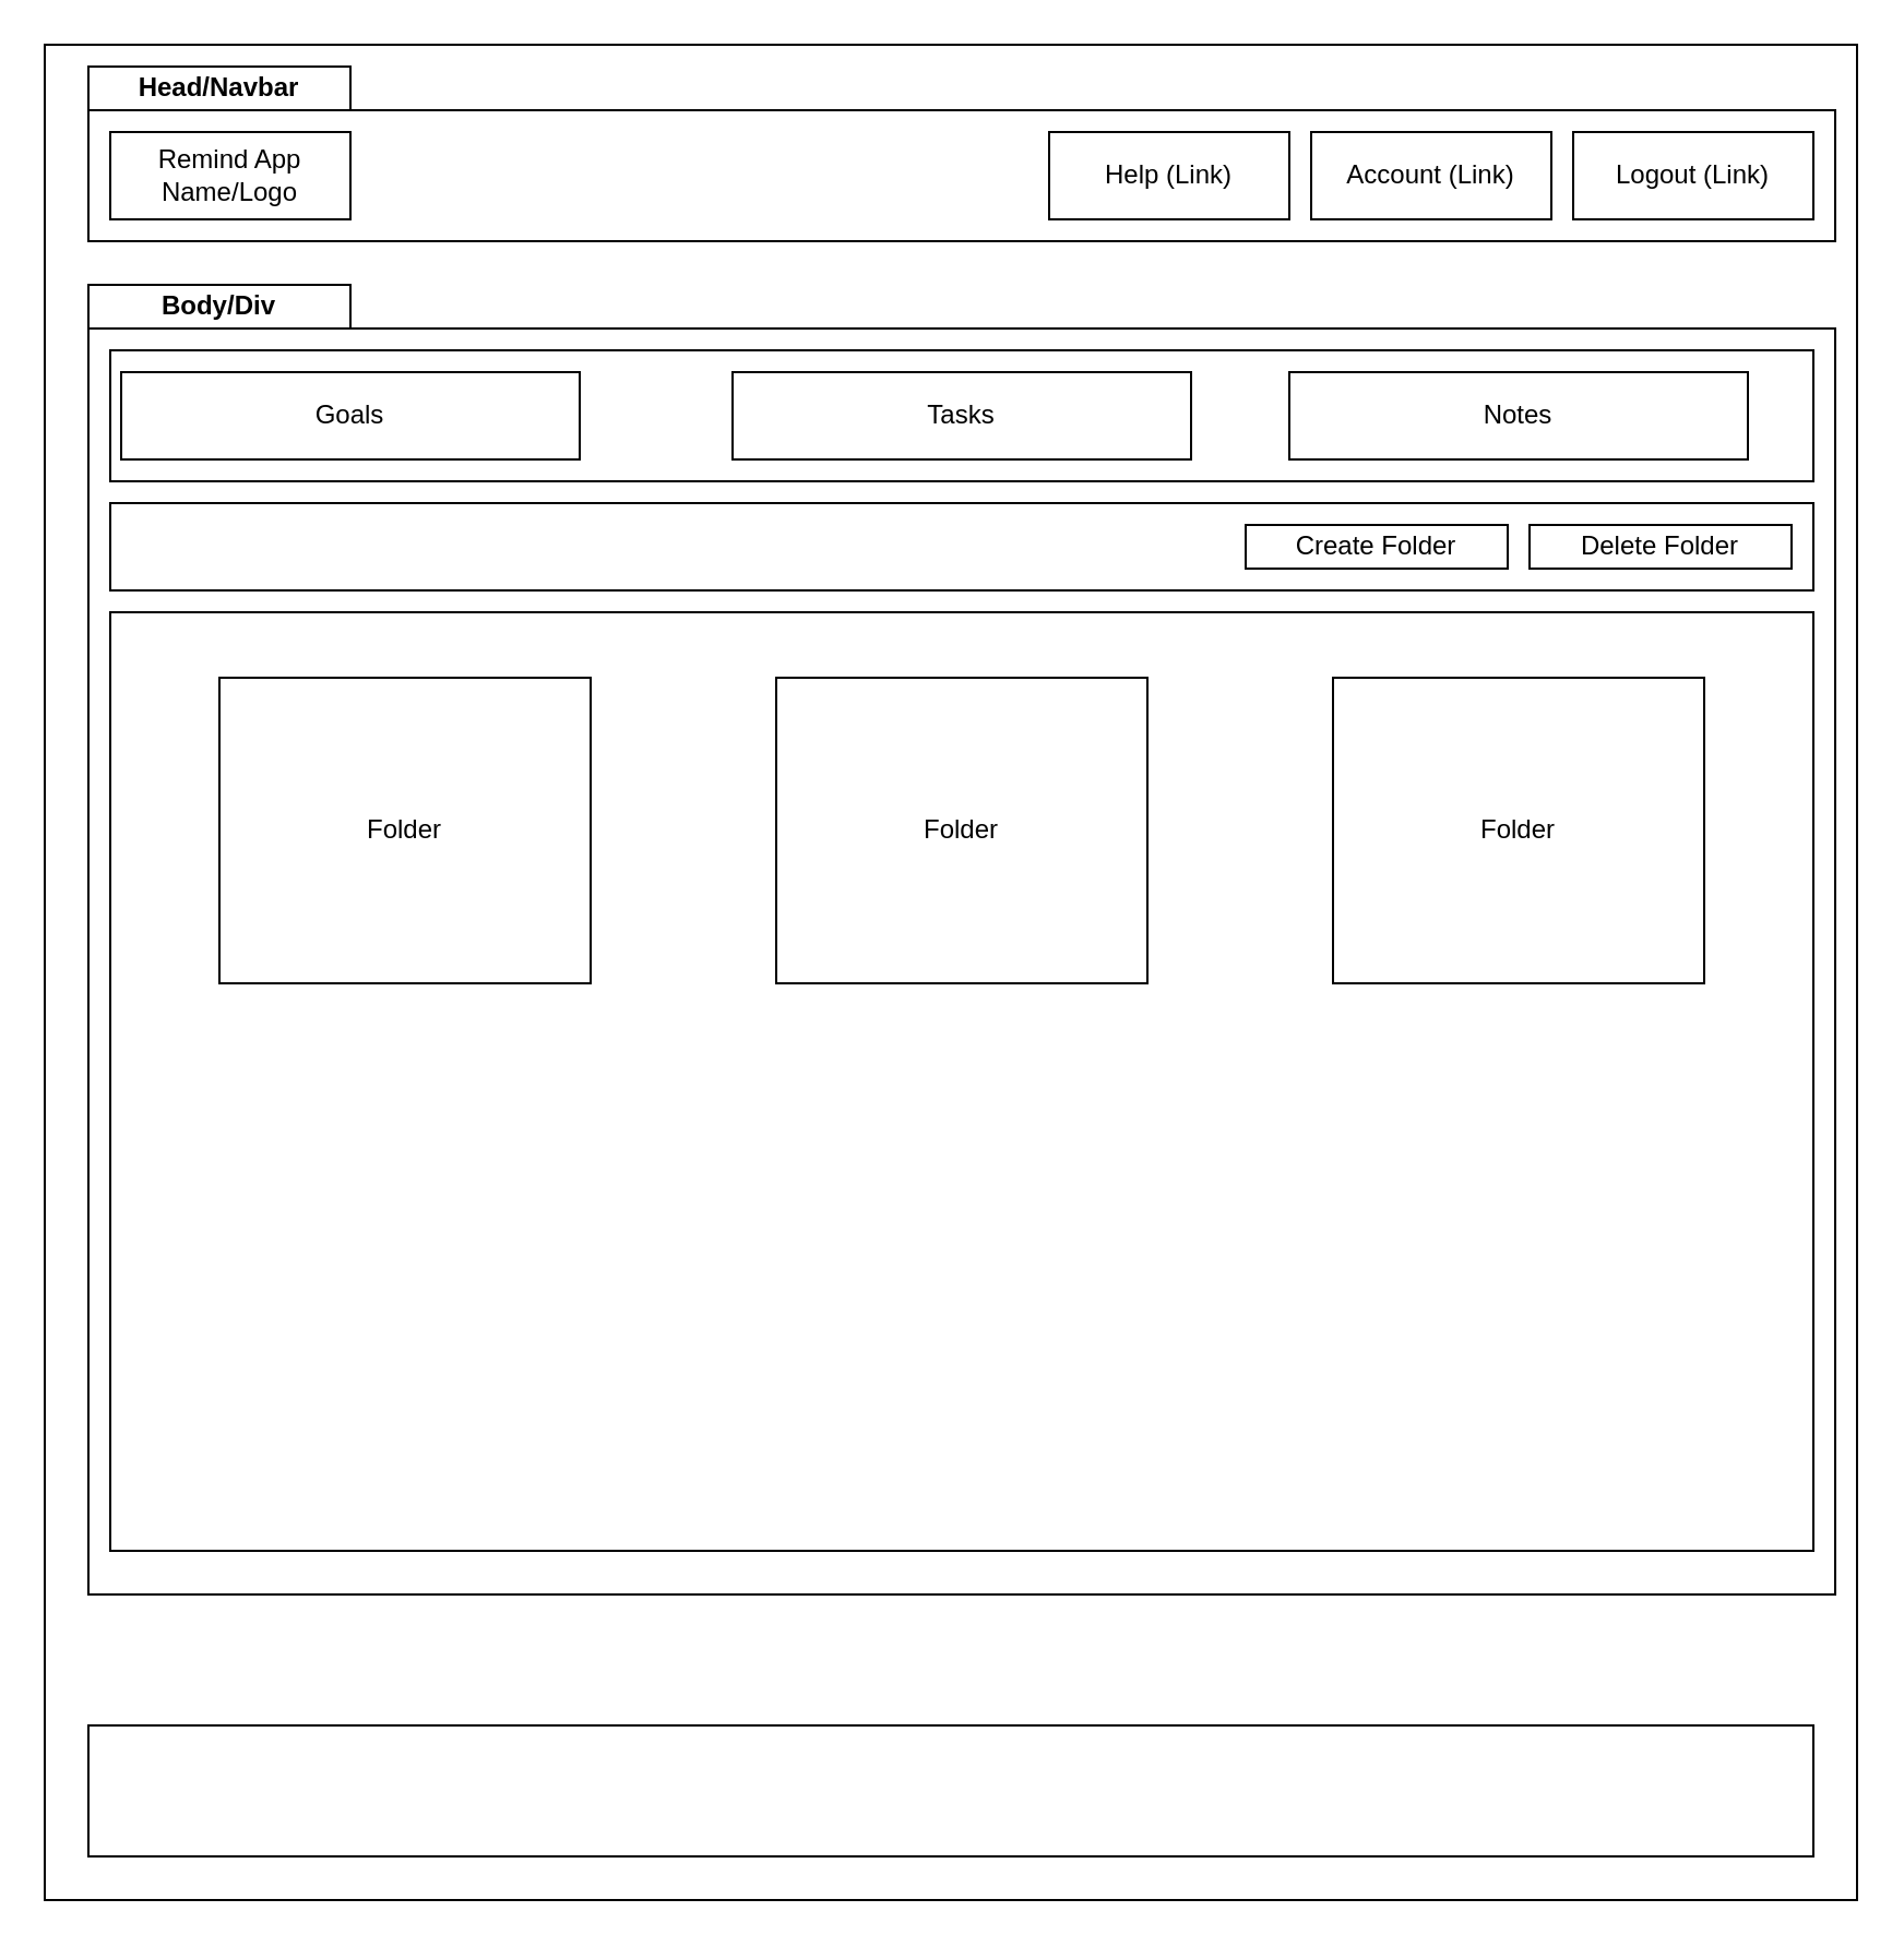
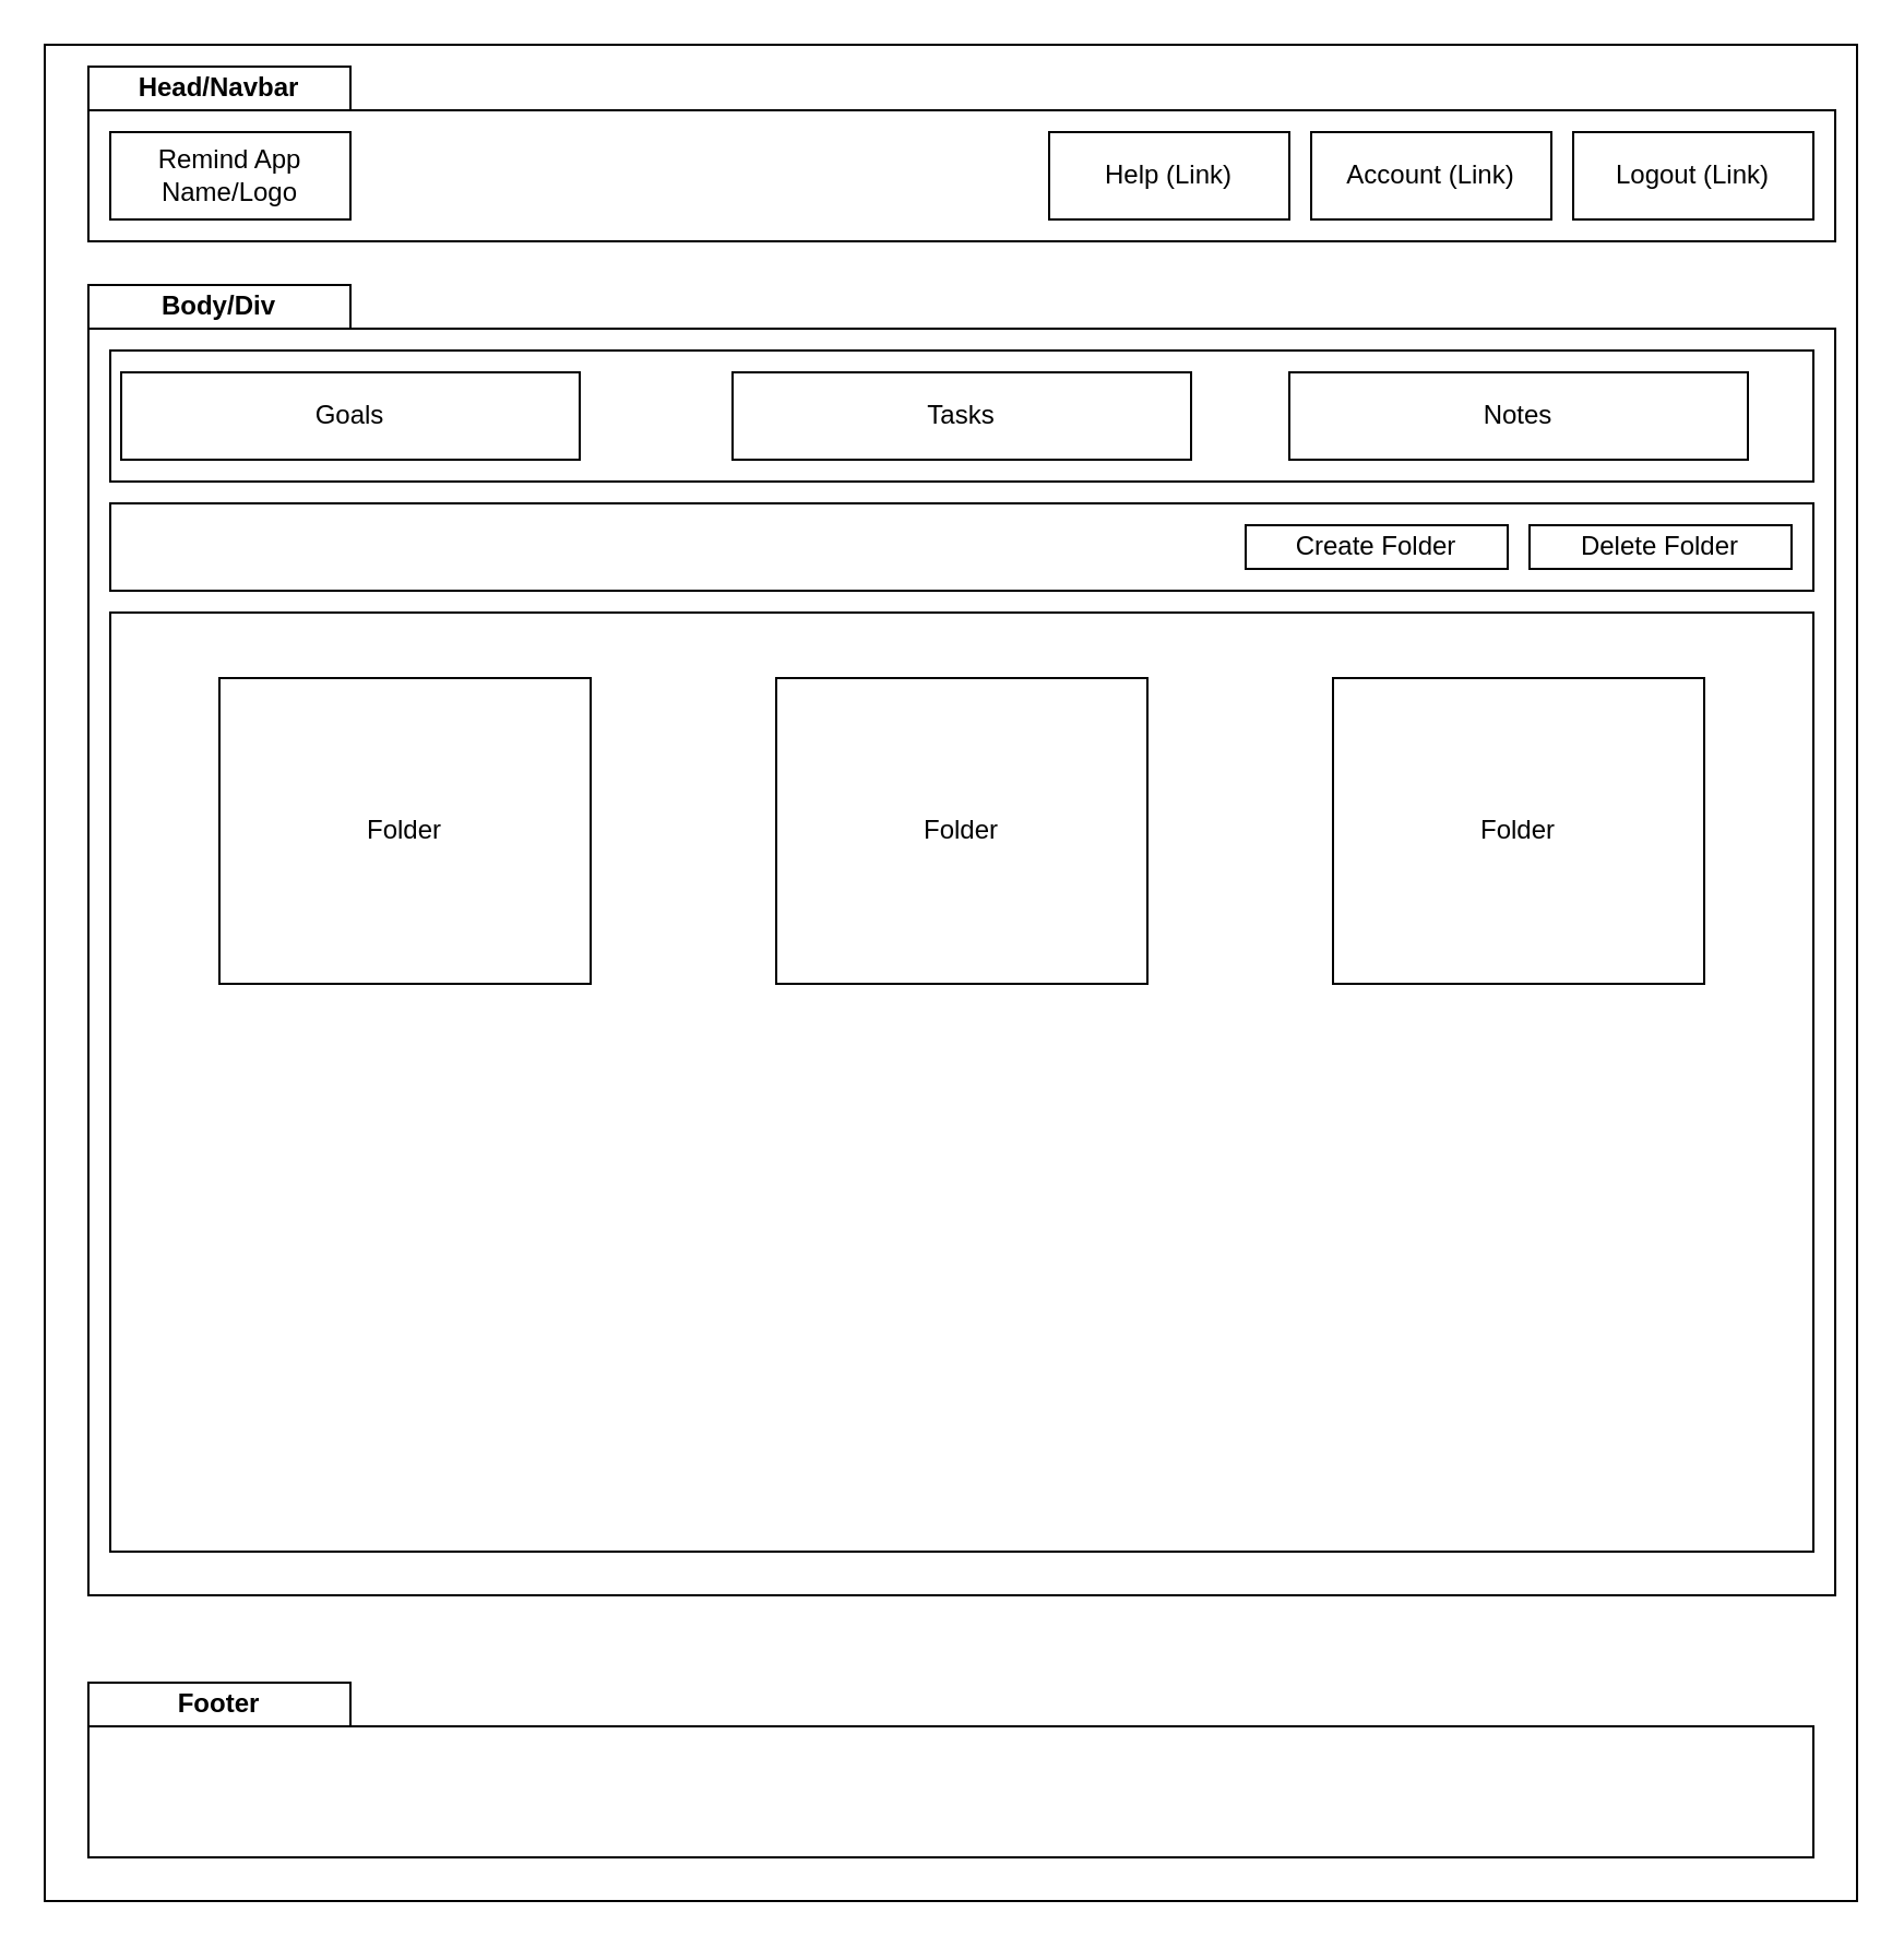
+ <mxCell id="16" value="&lt;b&gt;Footer&lt;/b&gt;" style="rounded=0;whiteSpace=wrap;html=1;" parent="1" vertex="1"><mxGeometry x="40" y="770" width="120" height="20" as="geometry" /></mxCell>
